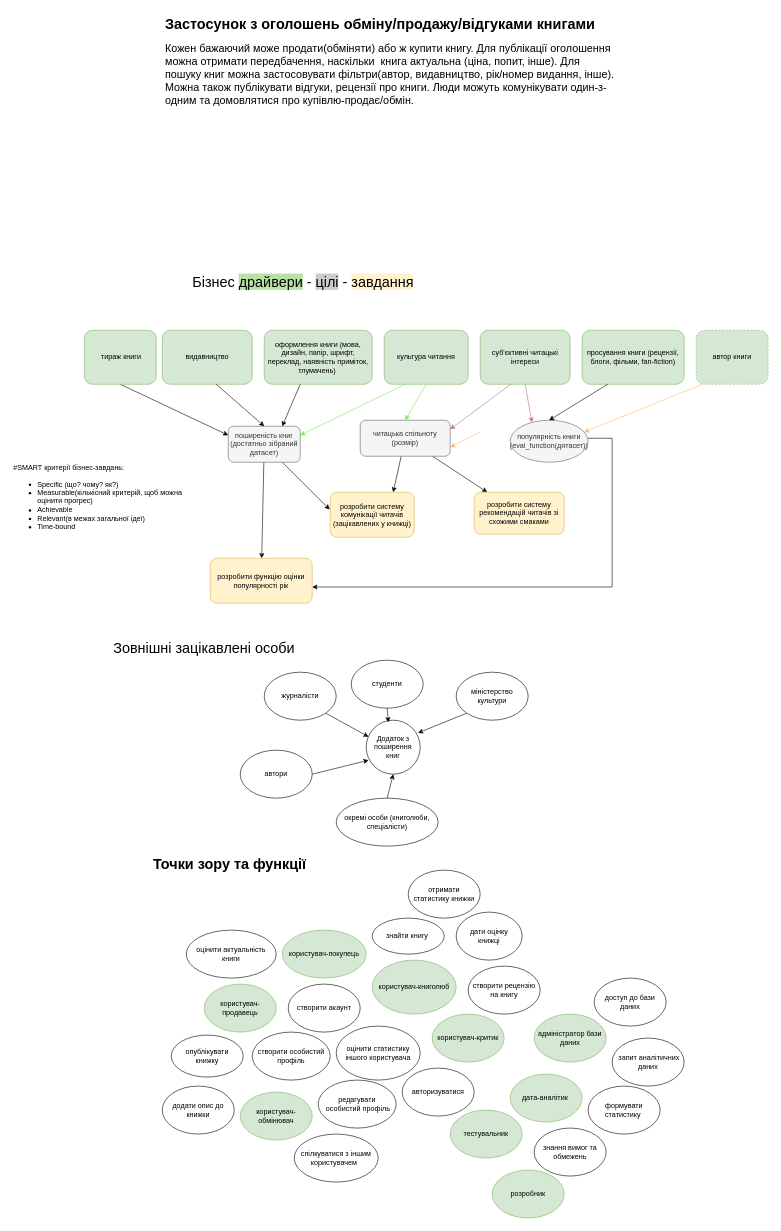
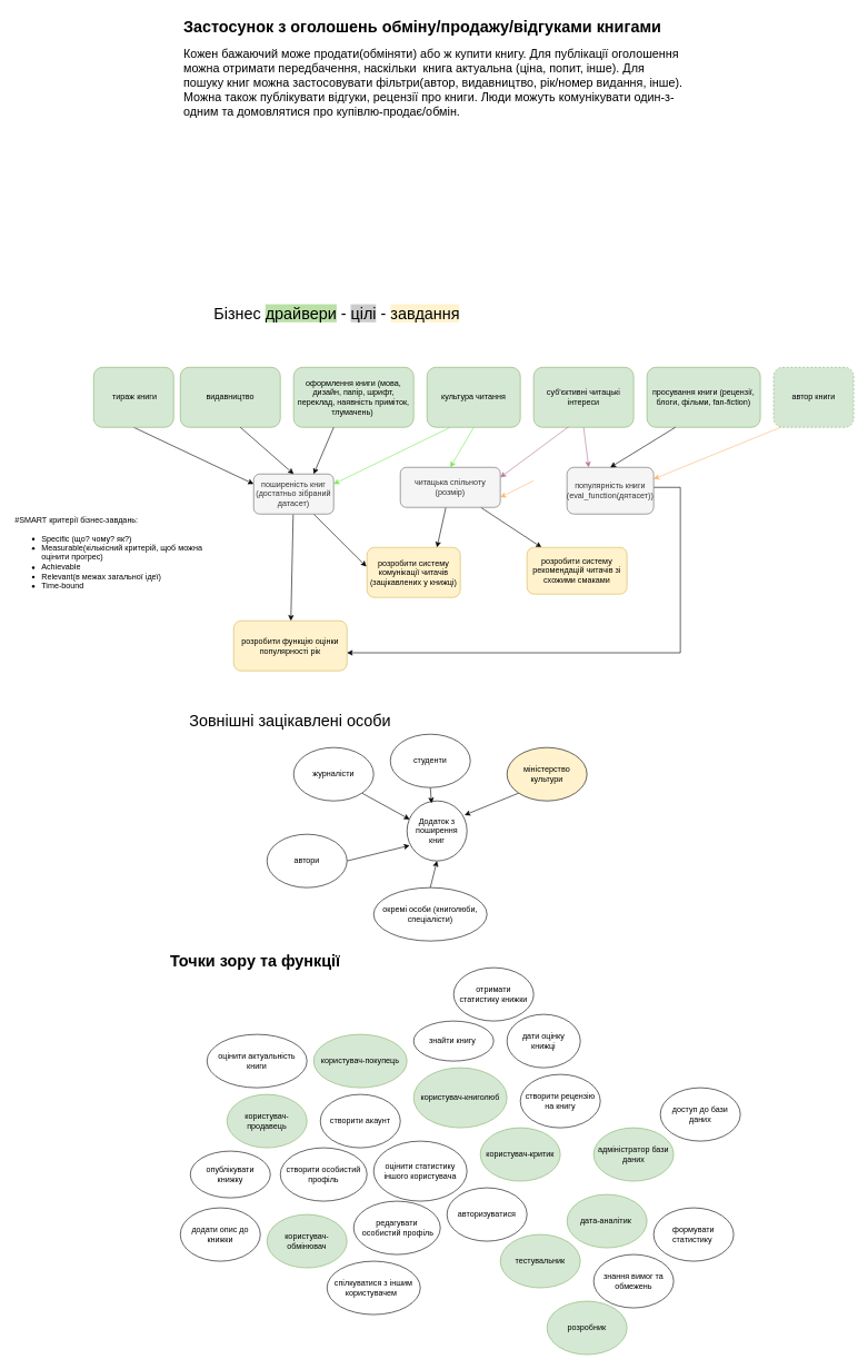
- <mxCell id="20" value="популярність книги (eval_function(дятасет))" style="ellipse;whiteSpace=wrap;html=1;fillColor=#f5f5f5;strokeColor=#666666;fontColor=#333333;" parent="1" vertex="1"><mxGeometry x="850" y="700" width="130" height="70" as="geometry" /></mxCell>
+ <mxCell id="20" value="популярність книги (eval_function(дятасет))" style="rounded=1;whiteSpace=wrap;html=1;fillColor=#f5f5f5;strokeColor=#666666;fontColor=#333333;" parent="1" vertex="1"><mxGeometry x="850" y="700" width="130" height="70" as="geometry" /></mxCell>
- <mxCell id="43" value="&lt;font style=&quot;font-size: 24px;&quot;&gt;Зовнішні зацікавлені особи&lt;/font&gt;" style="text;html=1;strokeColor=none;fillColor=none;align=center;verticalAlign=middle;whiteSpace=wrap;rounded=0;" parent="1" vertex="1"><mxGeometry x="175" y="1060" width="330" height="40" as="geometry" /></mxCell>
+ <mxCell id="43" value="&lt;font style=&quot;font-size: 24px;&quot;&gt;Зовнішні зацікавлені особи&lt;/font&gt;" style="text;html=1;strokeColor=none;fillColor=none;align=center;verticalAlign=middle;whiteSpace=wrap;rounded=0;" parent="1" vertex="1"><mxGeometry x="270" y="1060" width="330" height="40" as="geometry" /></mxCell>
- <mxCell id="38" value="міністерство культури" style="ellipse;whiteSpace=wrap;html=1;" parent="1" vertex="1"><mxGeometry x="760" y="1120" width="120" height="80" as="geometry" /></mxCell>
+ <mxCell id="38" value="міністерство культури" style="ellipse;whiteSpace=wrap;html=1;fillColor=#fff2cc;" parent="1" vertex="1"><mxGeometry x="760" y="1120" width="120" height="80" as="geometry" /></mxCell>
- <mxCell id="68" value="&amp;nbsp;запит аналітичних даних" style="ellipse;whiteSpace=wrap;html=1;" vertex="1" parent="1"><mxGeometry x="1020" y="1730" width="120" height="80" as="geometry" /></mxCell>
